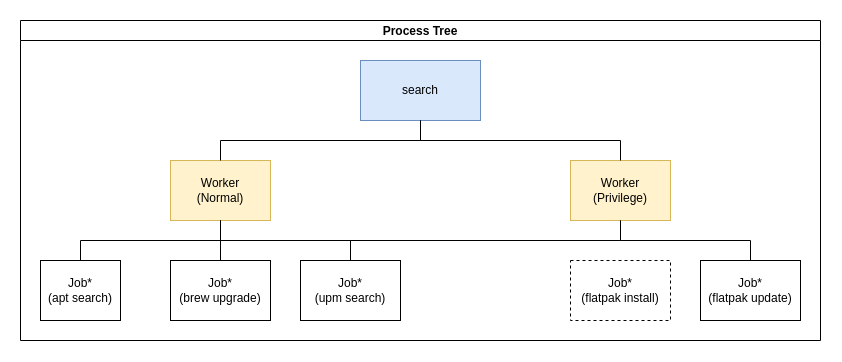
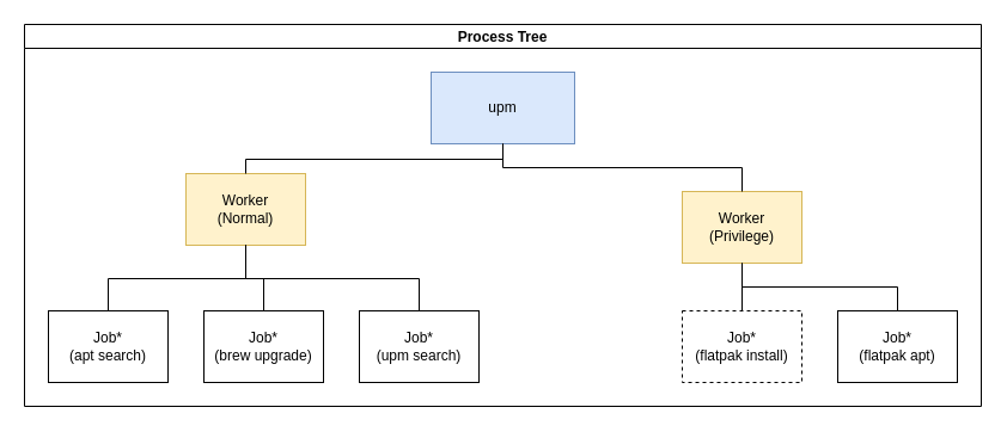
- <mxCell id="2" value="search" style="whiteSpace=wrap;html=1;align=center;treeFolding=1;treeMoving=1;newEdgeStyle={&quot;edgeStyle&quot;:&quot;elbowEdgeStyle&quot;,&quot;startArrow&quot;:&quot;none&quot;,&quot;endArrow&quot;:&quot;none&quot;};fillColor=#dae8fc;strokeColor=#6c8ebf;" parent="1" vertex="1"><mxGeometry x="360" y="60" width="120" height="60" as="geometry" /></mxCell>
+ <mxCell id="2" value="upm" style="whiteSpace=wrap;html=1;align=center;treeFolding=1;treeMoving=1;newEdgeStyle={&quot;edgeStyle&quot;:&quot;elbowEdgeStyle&quot;,&quot;startArrow&quot;:&quot;none&quot;,&quot;endArrow&quot;:&quot;none&quot;};fillColor=#dae8fc;strokeColor=#6c8ebf;" parent="1" vertex="1"><mxGeometry x="360" y="60" width="120" height="60" as="geometry" /></mxCell>
- <mxCell id="5" value="Worker&lt;div&gt;(Normal)&lt;/div&gt;" style="whiteSpace=wrap;html=1;align=center;verticalAlign=middle;treeFolding=1;treeMoving=1;newEdgeStyle={&quot;edgeStyle&quot;:&quot;elbowEdgeStyle&quot;,&quot;startArrow&quot;:&quot;none&quot;,&quot;endArrow&quot;:&quot;none&quot;};fillColor=#fff2cc;strokeColor=#d6b656;" parent="1" vertex="1"><mxGeometry x="170" y="160" width="100" height="60" as="geometry" /></mxCell>
+ <mxCell id="5" value="Worker&lt;div&gt;(Normal)&lt;/div&gt;" style="whiteSpace=wrap;html=1;align=center;verticalAlign=middle;treeFolding=1;treeMoving=1;newEdgeStyle={&quot;edgeStyle&quot;:&quot;elbowEdgeStyle&quot;,&quot;startArrow&quot;:&quot;none&quot;,&quot;endArrow&quot;:&quot;none&quot;};fillColor=#fff2cc;strokeColor=#d6b656;" parent="1" vertex="1"><mxGeometry x="155" y="145" width="100" height="60" as="geometry" /></mxCell>
- <mxCell id="14" value="" style="edgeStyle=elbowEdgeStyle;elbow=vertical;sourcePerimeterSpacing=0;targetPerimeterSpacing=0;startArrow=none;endArrow=none;rounded=0;curved=0;exitX=0.5;exitY=1;exitDx=0;exitDy=0;" parent="1" source="3" target="11" edge="1"><mxGeometry relative="1" as="geometry"><mxPoint x="550" y="230" as="sourcePoint" /></mxGeometry></mxCell>
+ <mxCell id="14" value="" style="edgeStyle=elbowEdgeStyle;elbow=vertical;sourcePerimeterSpacing=0;targetPerimeterSpacing=0;startArrow=none;endArrow=none;rounded=0;curved=0;exitX=0.5;exitY=1;exitDx=0;exitDy=0;" parent="1" source="3" target="13" edge="1"><mxGeometry relative="1" as="geometry"><mxPoint x="550" y="230" as="sourcePoint" /></mxGeometry></mxCell>
- <mxCell id="9" value="Job*&lt;div&gt;(apt search)&lt;/div&gt;" style="whiteSpace=wrap;html=1;align=center;verticalAlign=middle;treeFolding=1;treeMoving=1;newEdgeStyle={&quot;edgeStyle&quot;:&quot;elbowEdgeStyle&quot;,&quot;startArrow&quot;:&quot;none&quot;,&quot;endArrow&quot;:&quot;none&quot;};" parent="1" vertex="1"><mxGeometry x="40" y="260" width="80" height="60" as="geometry" /></mxCell>
+ <mxCell id="9" value="Job*&lt;div&gt;(apt search)&lt;/div&gt;" style="whiteSpace=wrap;html=1;align=center;verticalAlign=middle;treeFolding=1;treeMoving=1;newEdgeStyle={&quot;edgeStyle&quot;:&quot;elbowEdgeStyle&quot;,&quot;startArrow&quot;:&quot;none&quot;,&quot;endArrow&quot;:&quot;none&quot;};" parent="1" vertex="1"><mxGeometry x="40" y="260" width="100" height="60" as="geometry" /></mxCell>
- <mxCell id="15" value="Job*&lt;div&gt;(flatpak update)&lt;/div&gt;" style="whiteSpace=wrap;html=1;align=center;verticalAlign=middle;treeFolding=1;treeMoving=1;newEdgeStyle={&quot;edgeStyle&quot;:&quot;elbowEdgeStyle&quot;,&quot;startArrow&quot;:&quot;none&quot;,&quot;endArrow&quot;:&quot;none&quot;};" parent="1" vertex="1"><mxGeometry x="700" y="260" width="100" height="60" as="geometry" /></mxCell>
+ <mxCell id="15" value="Job*&lt;div&gt;(flatpak apt)&lt;/div&gt;" style="whiteSpace=wrap;html=1;align=center;verticalAlign=middle;treeFolding=1;treeMoving=1;newEdgeStyle={&quot;edgeStyle&quot;:&quot;elbowEdgeStyle&quot;,&quot;startArrow&quot;:&quot;none&quot;,&quot;endArrow&quot;:&quot;none&quot;};" parent="1" vertex="1"><mxGeometry x="700" y="260" width="100" height="60" as="geometry" /></mxCell>
